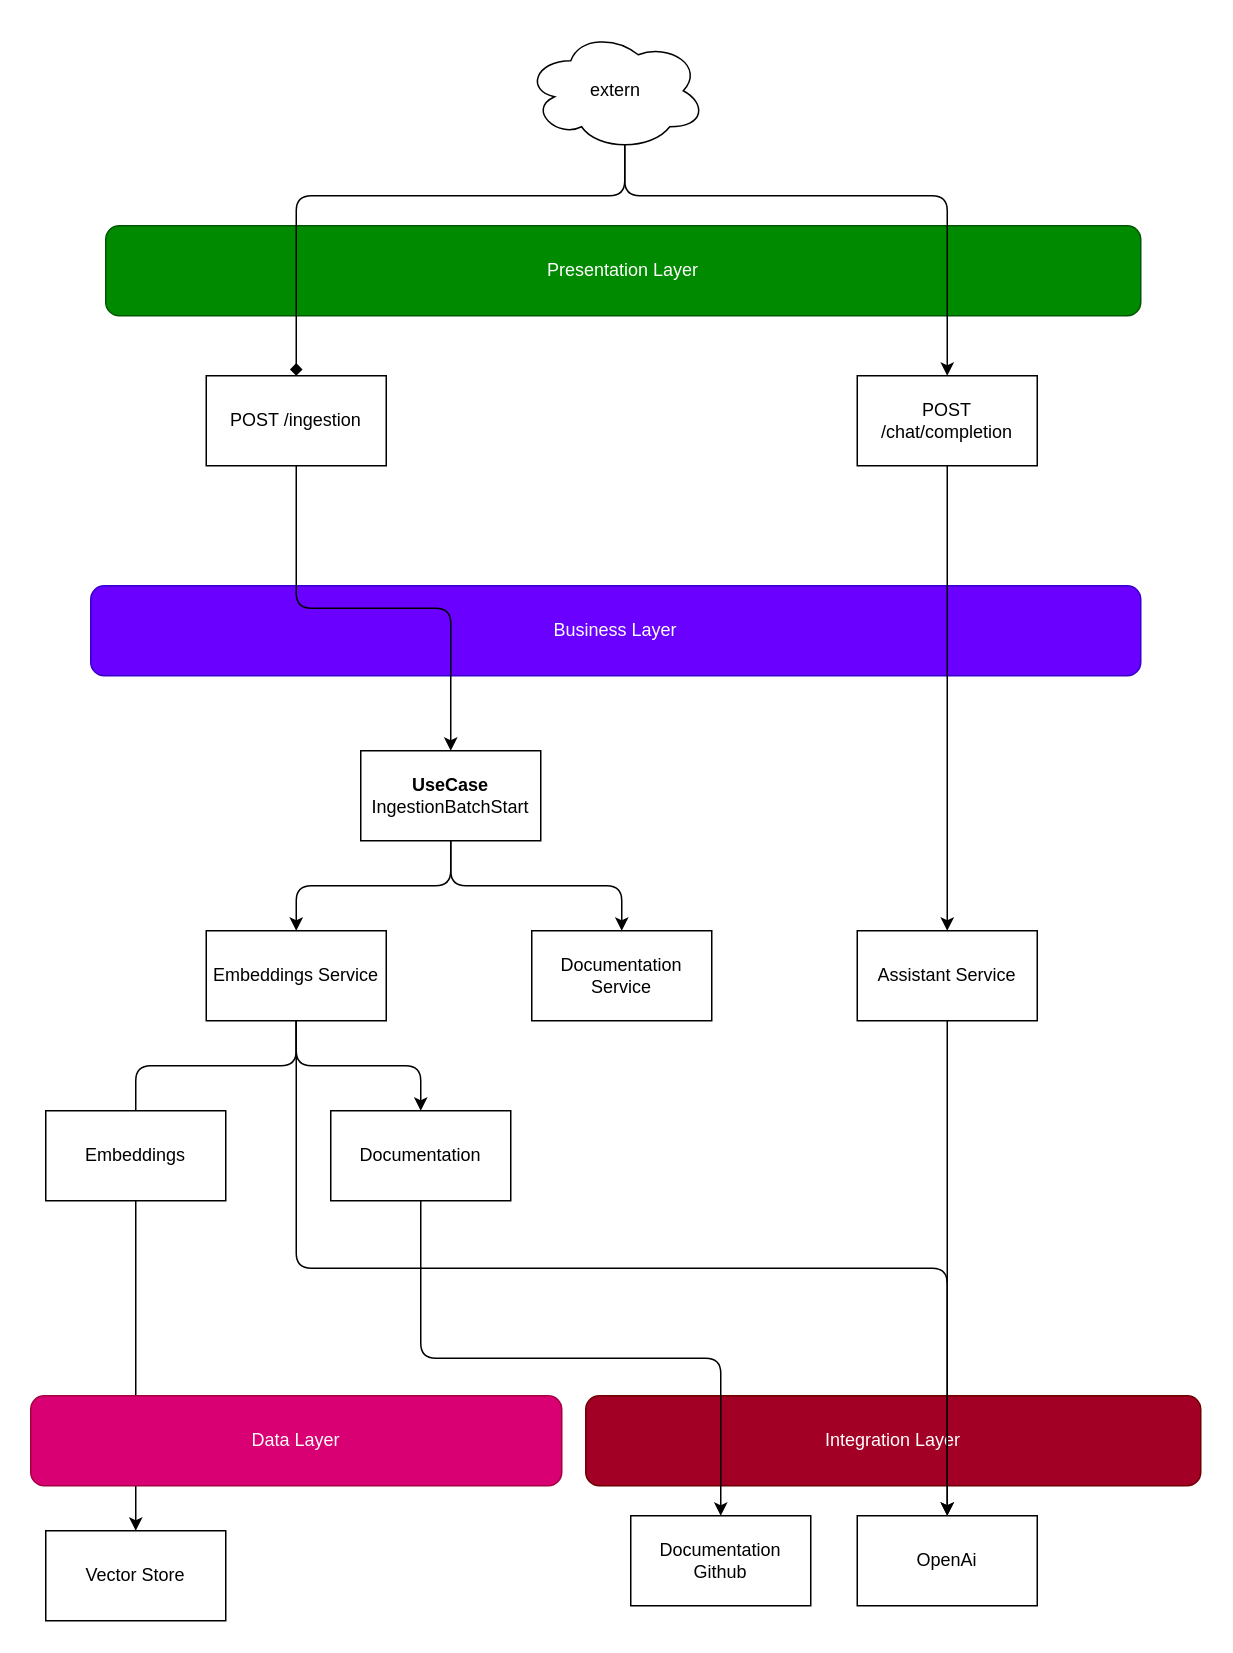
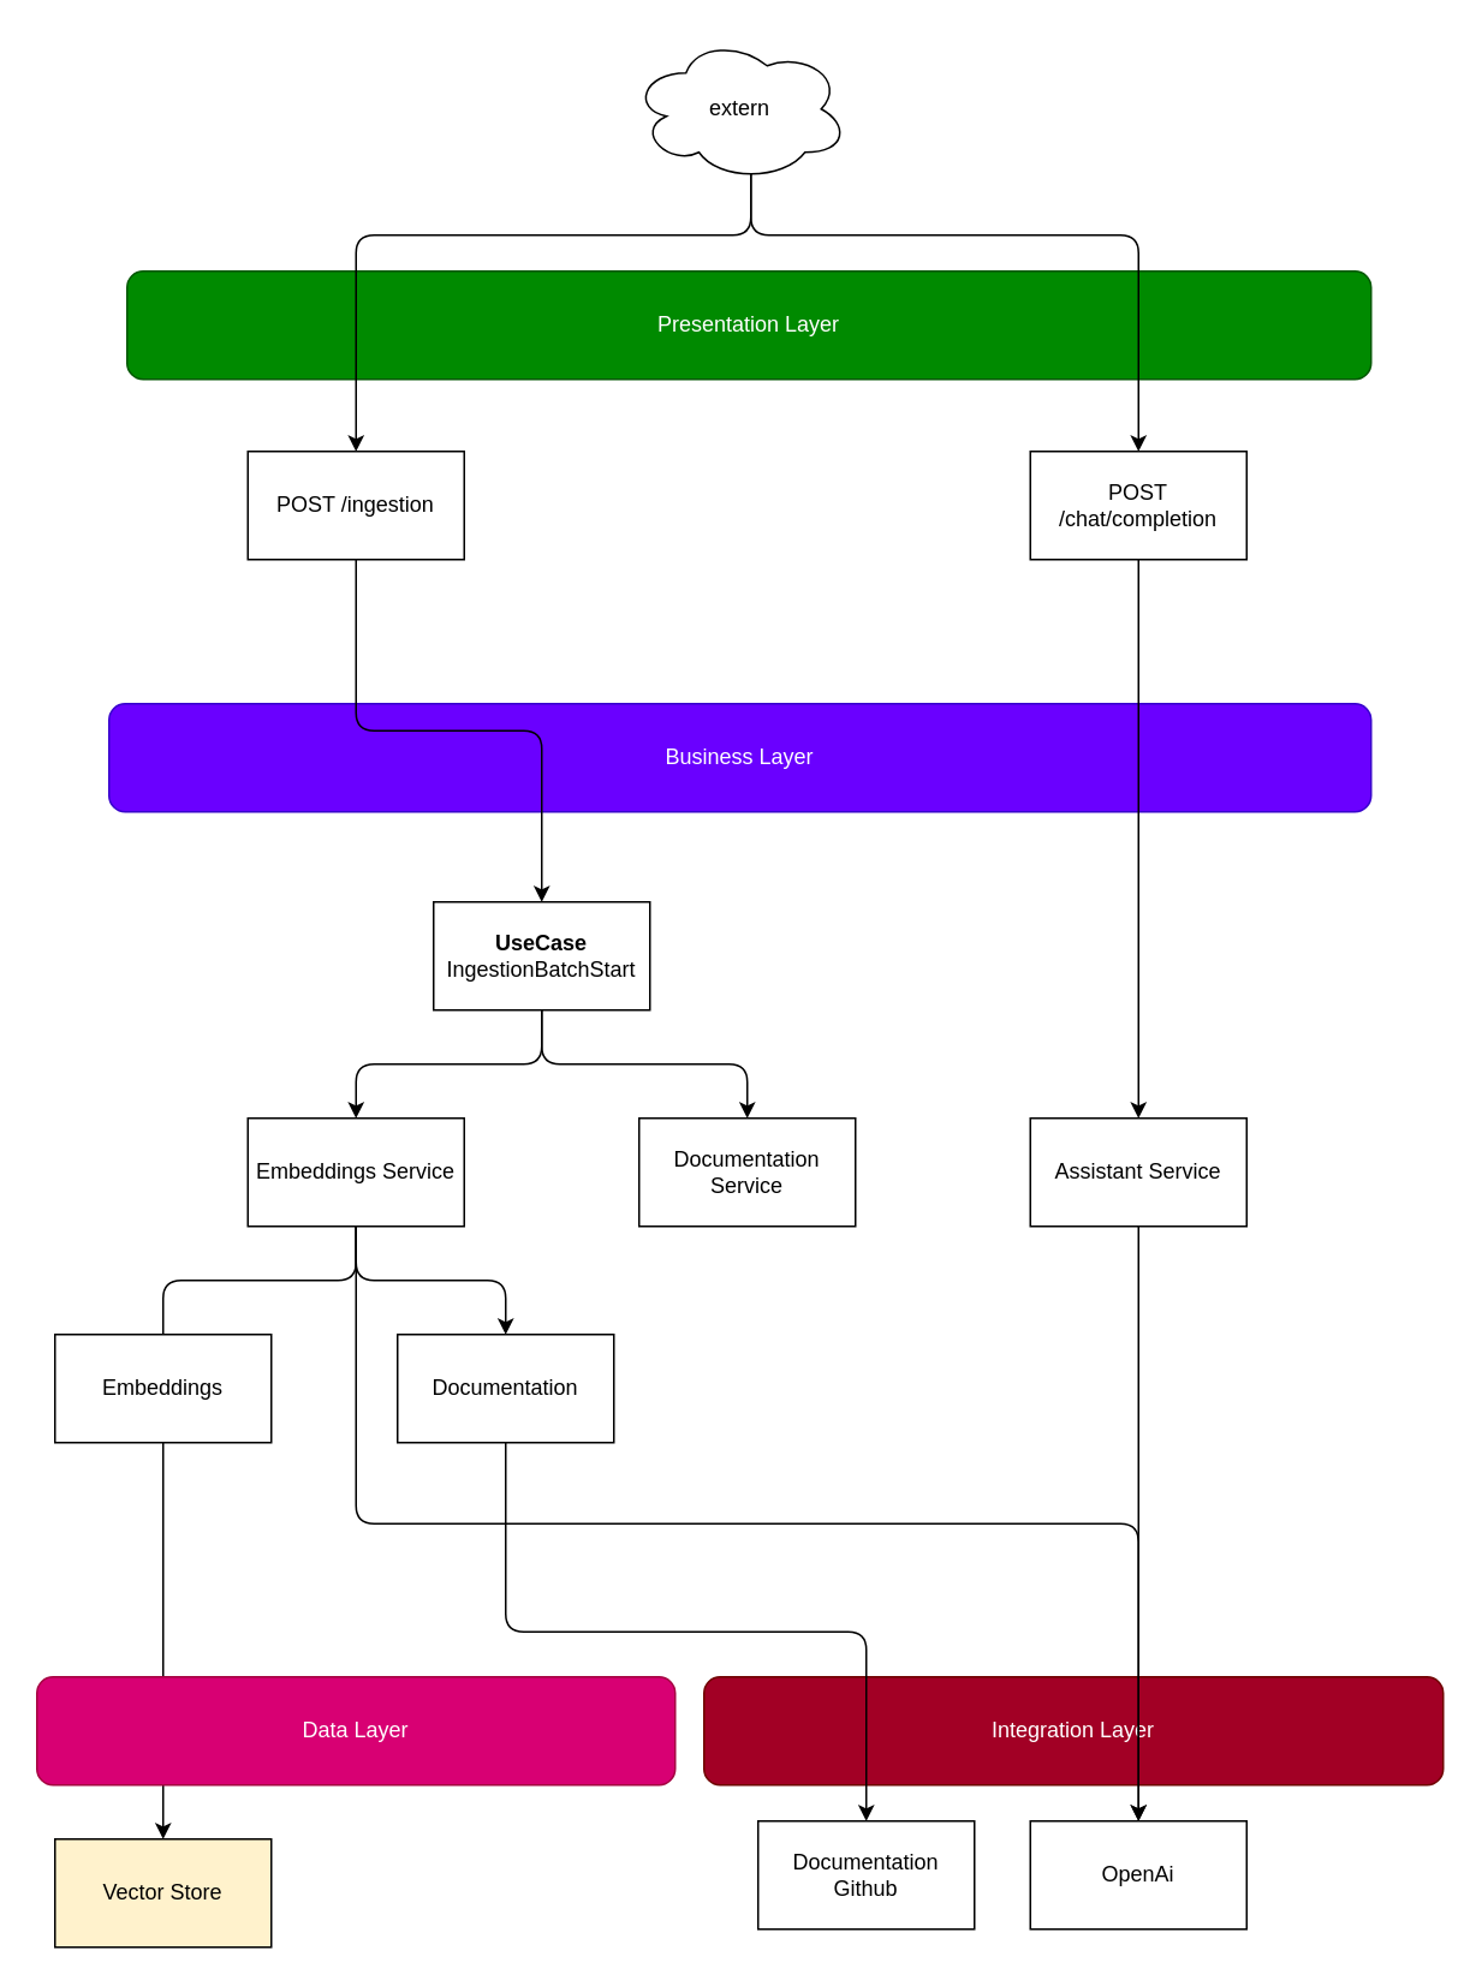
- <mxCell id="7" style="edgeStyle=orthogonalEdgeStyle;html=1;exitX=0.55;exitY=0.95;exitDx=0;exitDy=0;exitPerimeter=0;entryX=0.5;entryY=0;entryDx=0;entryDy=0;endArrow=diamond;" edge="1" parent="1" source="9" target="6"><mxGeometry relative="1" as="geometry"><Array as="points"><mxPoint x="416" y="130" /><mxPoint x="197" y="130" /></Array></mxGeometry></mxCell>
+ <mxCell id="7" style="edgeStyle=orthogonalEdgeStyle;html=1;exitX=0.55;exitY=0.95;exitDx=0;exitDy=0;exitPerimeter=0;entryX=0.5;entryY=0;entryDx=0;entryDy=0;" edge="1" parent="1" source="9" target="6"><mxGeometry relative="1" as="geometry"><Array as="points"><mxPoint x="416" y="130" /><mxPoint x="197" y="130" /></Array></mxGeometry></mxCell>
- <mxCell id="23" value="Vector Store" style="rounded=0;whiteSpace=wrap;html=1;" vertex="1" parent="1"><mxGeometry x="30" y="1020" width="120" height="60" as="geometry" /></mxCell>
+ <mxCell id="23" value="Vector Store" style="rounded=0;whiteSpace=wrap;html=1;fillColor=#fff2cc;" vertex="1" parent="1"><mxGeometry x="30" y="1020" width="120" height="60" as="geometry" /></mxCell>
